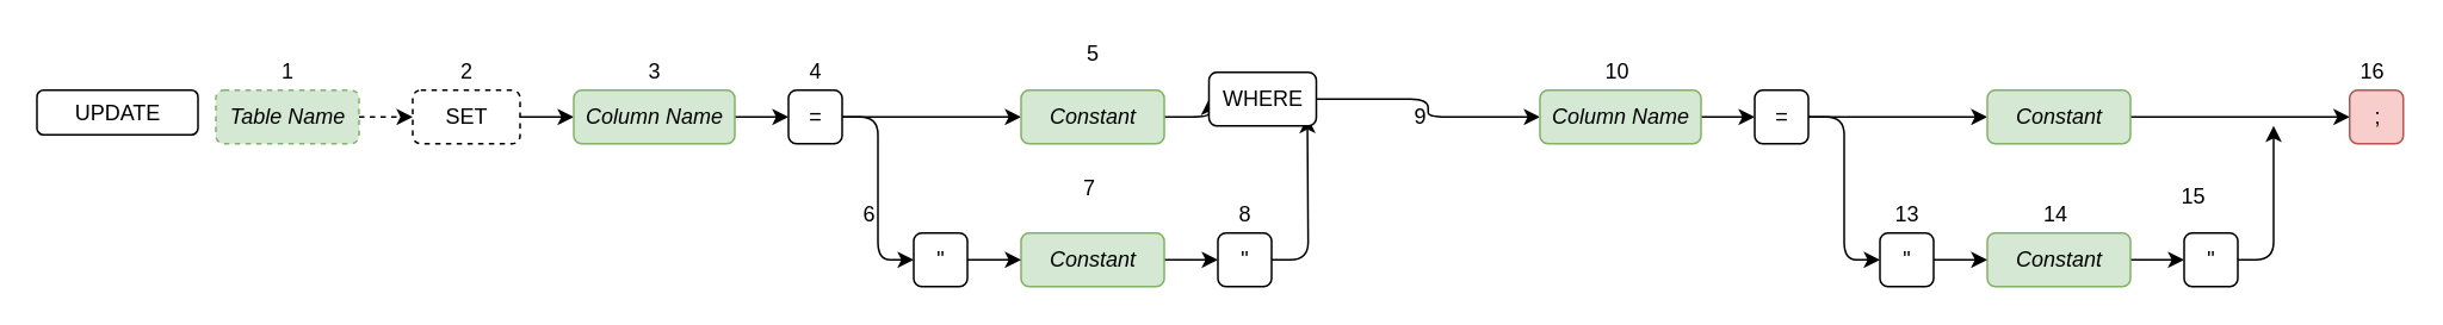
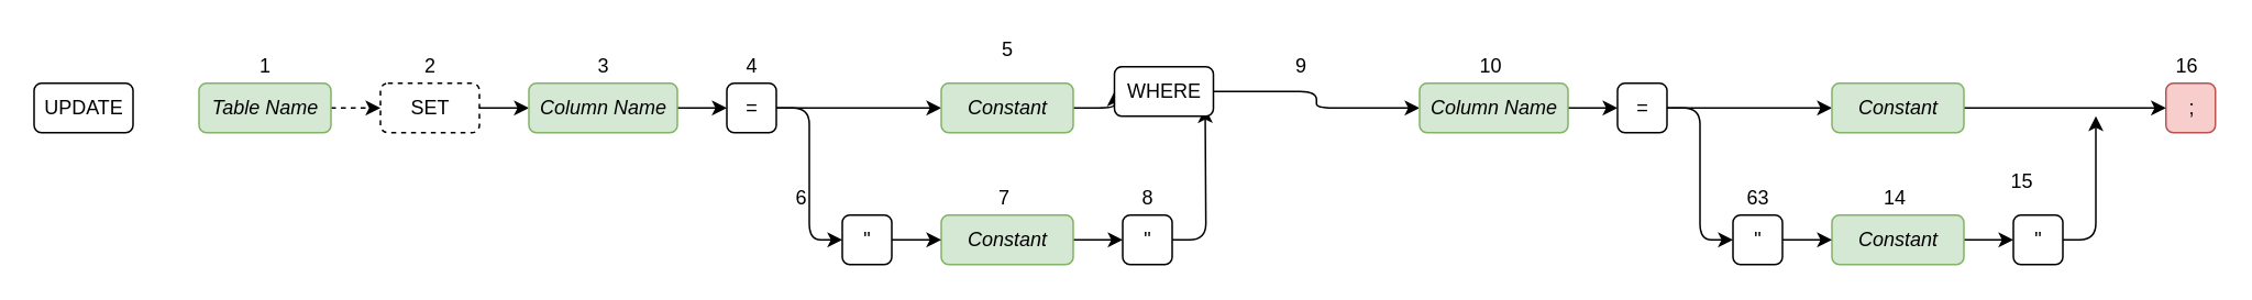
- <mxCell id="2" value="UPDATE" style="html=1;rounded=1;" parent="1" vertex="1"><mxGeometry x="20" y="50" width="90" height="25" as="geometry" /></mxCell>
+ <mxCell id="2" value="UPDATE" style="html=1;rounded=1;" parent="1" vertex="1"><mxGeometry x="20" y="50" width="60" height="30" as="geometry" /></mxCell>
- <mxCell id="4" value="&lt;i&gt;Table Name&lt;/i&gt;" style="html=1;fillColor=#d5e8d4;strokeColor=#82b366;rounded=1;dashed=1;" parent="1" vertex="1"><mxGeometry x="120" y="50" width="80" height="30" as="geometry" /></mxCell>
+ <mxCell id="4" value="&lt;i&gt;Table Name&lt;/i&gt;" style="html=1;fillColor=#d5e8d4;strokeColor=#82b366;rounded=1;" parent="1" vertex="1"><mxGeometry x="120" y="50" width="80" height="30" as="geometry" /></mxCell>
- <mxCell id="24" value="9" style="text;html=1;align=center;verticalAlign=middle;resizable=0;points=[];autosize=1;rounded=1;" parent="1" vertex="1"><mxGeometry x="782.5" y="55" width="20" height="20" as="geometry" /></mxCell>
+ <mxCell id="24" value="9" style="text;html=1;align=center;verticalAlign=middle;resizable=0;points=[];autosize=1;rounded=1;" parent="1" vertex="1"><mxGeometry x="777.5" y="30" width="20" height="20" as="geometry" /></mxCell>
- <mxCell id="44" value="7" style="text;html=1;align=center;verticalAlign=middle;resizable=0;points=[];autosize=1;rounded=1;" vertex="1" parent="1"><mxGeometry x="597.5" y="95" width="20" height="20" as="geometry" /></mxCell>
+ <mxCell id="44" value="7" style="text;html=1;align=center;verticalAlign=middle;resizable=0;points=[];autosize=1;rounded=1;" vertex="1" parent="1"><mxGeometry x="597.5" y="110" width="20" height="20" as="geometry" /></mxCell>
- <mxCell id="40" value="13" style="text;html=1;align=center;verticalAlign=middle;resizable=0;points=[];autosize=1;rounded=1;" parent="1" vertex="1"><mxGeometry x="1050" y="110" width="30" height="20" as="geometry" /></mxCell>
+ <mxCell id="40" value="63" style="text;html=1;align=center;verticalAlign=middle;resizable=0;points=[];autosize=1;rounded=1;" parent="1" vertex="1"><mxGeometry x="1050" y="110" width="30" height="20" as="geometry" /></mxCell>
